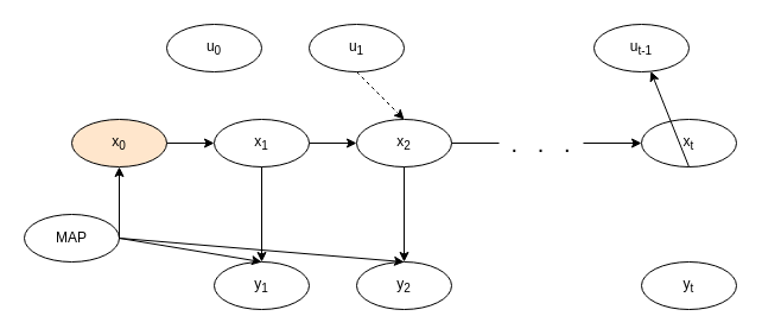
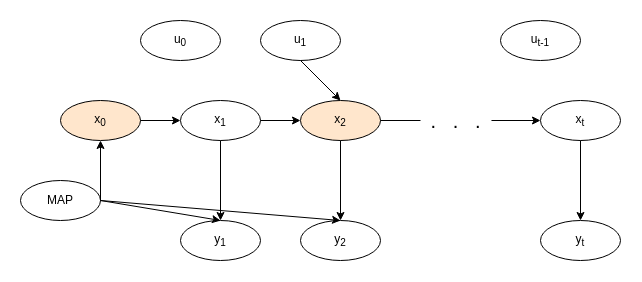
- <mxCell id="24" value="" style="endArrow=classic;html=1;exitX=0.5;exitY=1;exitDx=0;exitDy=0;entryX=0.5;entryY=0;entryDx=0;entryDy=0;dashed=1;" edge="1" parent="1" source="8" target="4"><mxGeometry width="50" height="50" relative="1" as="geometry"><mxPoint x="420" y="380" as="sourcePoint" /><mxPoint x="470" y="330" as="targetPoint" /></mxGeometry></mxCell>
+ <mxCell id="24" value="" style="endArrow=classic;html=1;exitX=0.5;exitY=1;exitDx=0;exitDy=0;entryX=0.5;entryY=0;entryDx=0;entryDy=0;" edge="1" parent="1" source="8" target="4"><mxGeometry width="50" height="50" relative="1" as="geometry"><mxPoint x="420" y="380" as="sourcePoint" /><mxPoint x="470" y="330" as="targetPoint" /></mxGeometry></mxCell>
- <mxCell id="23" value="" style="endArrow=classic;html=1;exitX=0.5;exitY=1;exitDx=0;exitDy=0;" edge="1" parent="1" source="6" target="9"><mxGeometry width="50" height="50" relative="1" as="geometry"><mxPoint x="420" y="380" as="sourcePoint" /><mxPoint x="470" y="330" as="targetPoint" /></mxGeometry></mxCell>
+ <mxCell id="23" value="" style="endArrow=classic;html=1;exitX=0.5;exitY=1;exitDx=0;exitDy=0;entryX=0.5;entryY=0;entryDx=0;entryDy=0;" edge="1" parent="1" source="6" target="12"><mxGeometry width="50" height="50" relative="1" as="geometry"><mxPoint x="420" y="380" as="sourcePoint" /><mxPoint x="470" y="330" as="targetPoint" /></mxGeometry></mxCell>
- <mxCell id="4" value="x&lt;sub&gt;2&lt;/sub&gt;" style="ellipse;whiteSpace=wrap;html=1;" vertex="1" parent="1"><mxGeometry x="300" y="100" width="80" height="40" as="geometry" /></mxCell>
+ <mxCell id="4" value="x&lt;sub&gt;2&lt;/sub&gt;" style="ellipse;whiteSpace=wrap;html=1;fillColor=#ffe6cc;" vertex="1" parent="1"><mxGeometry x="300" y="100" width="80" height="40" as="geometry" /></mxCell>
